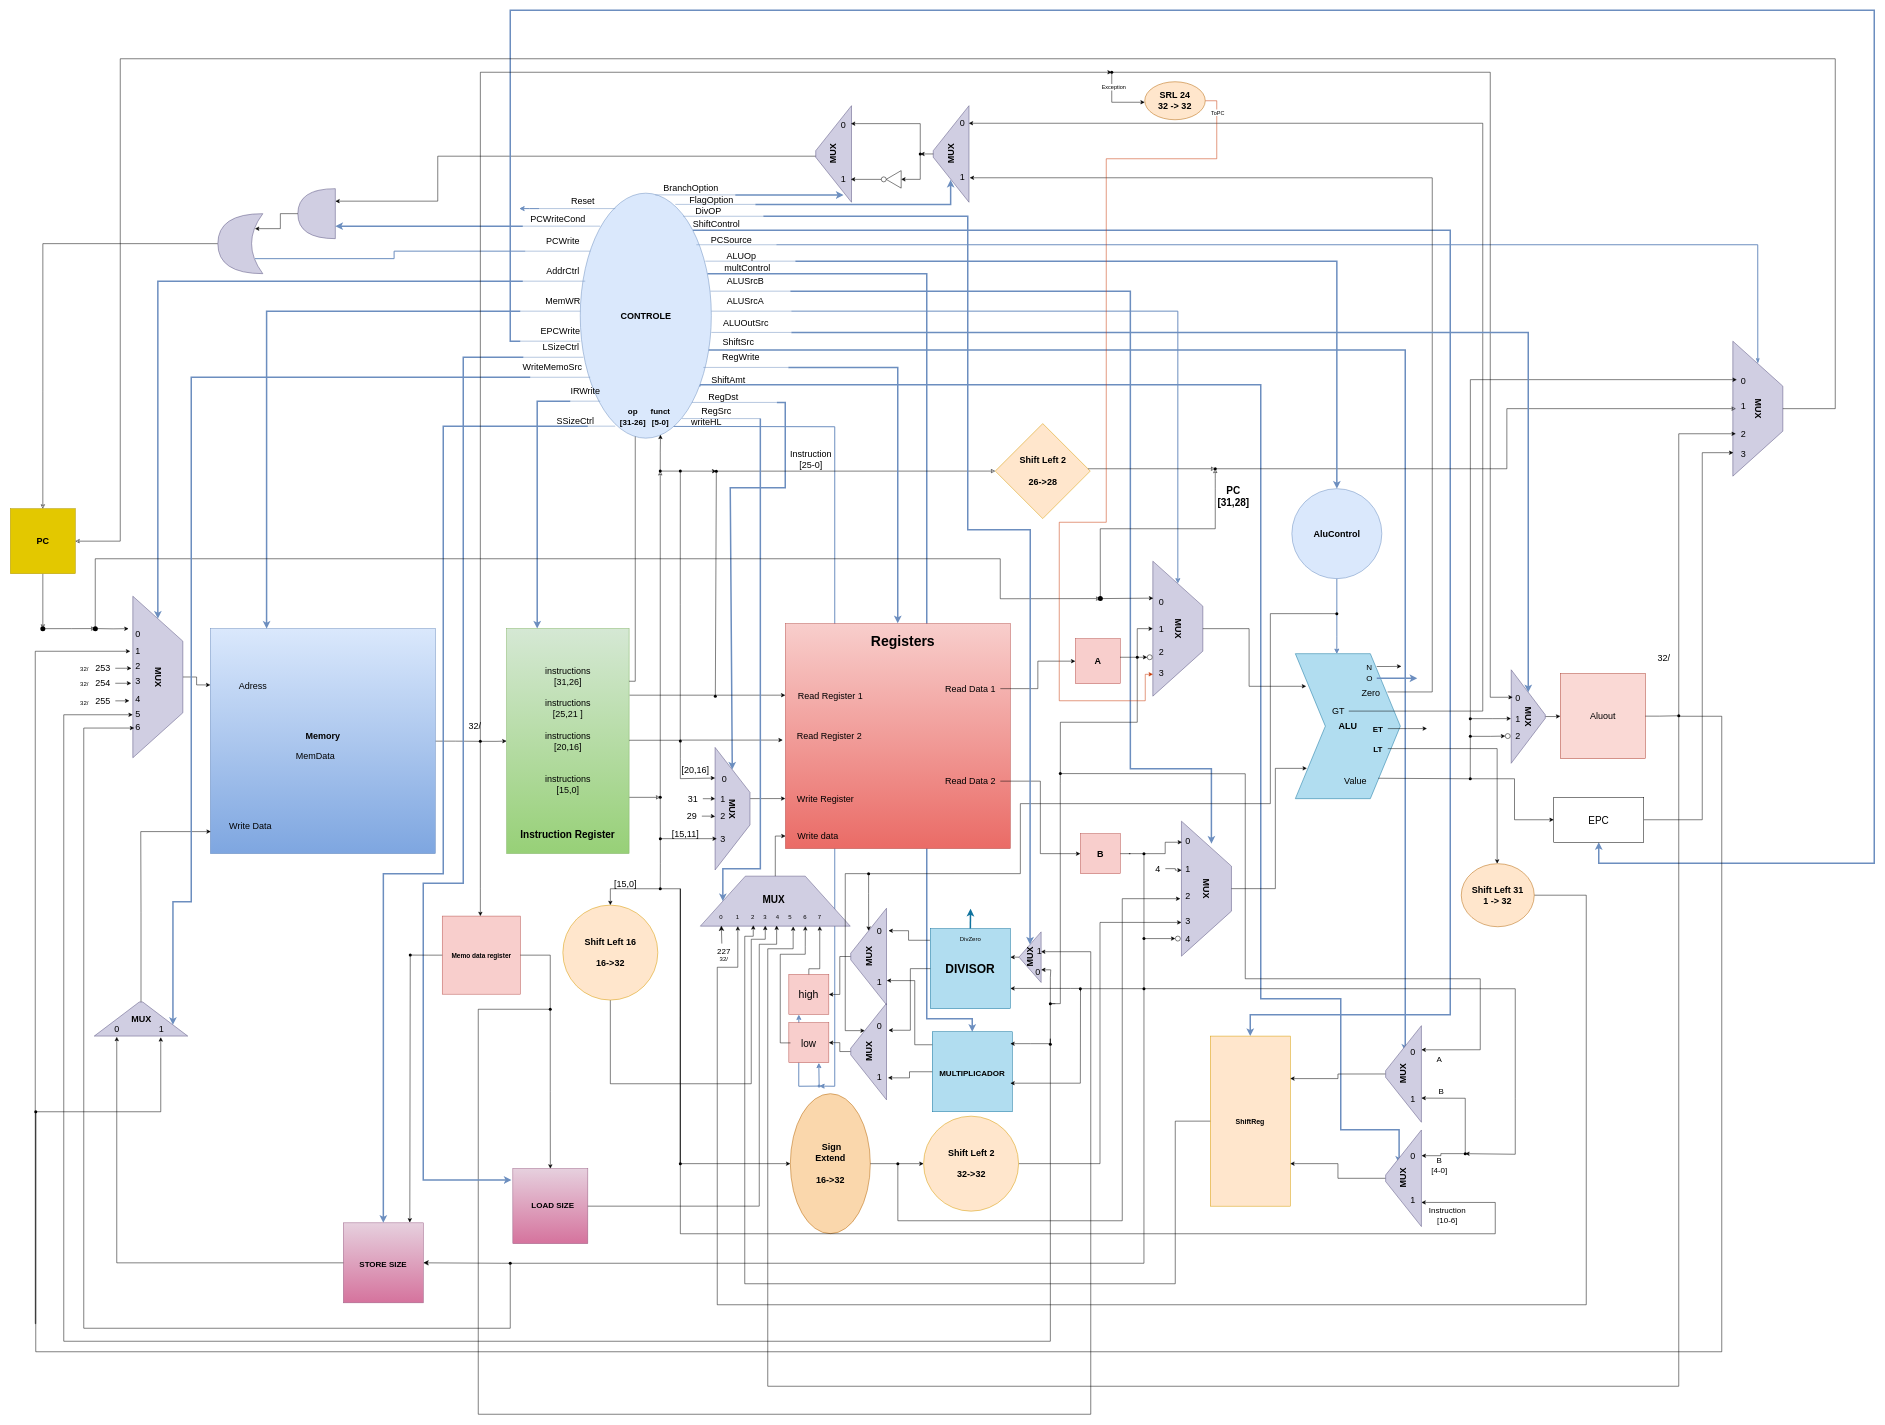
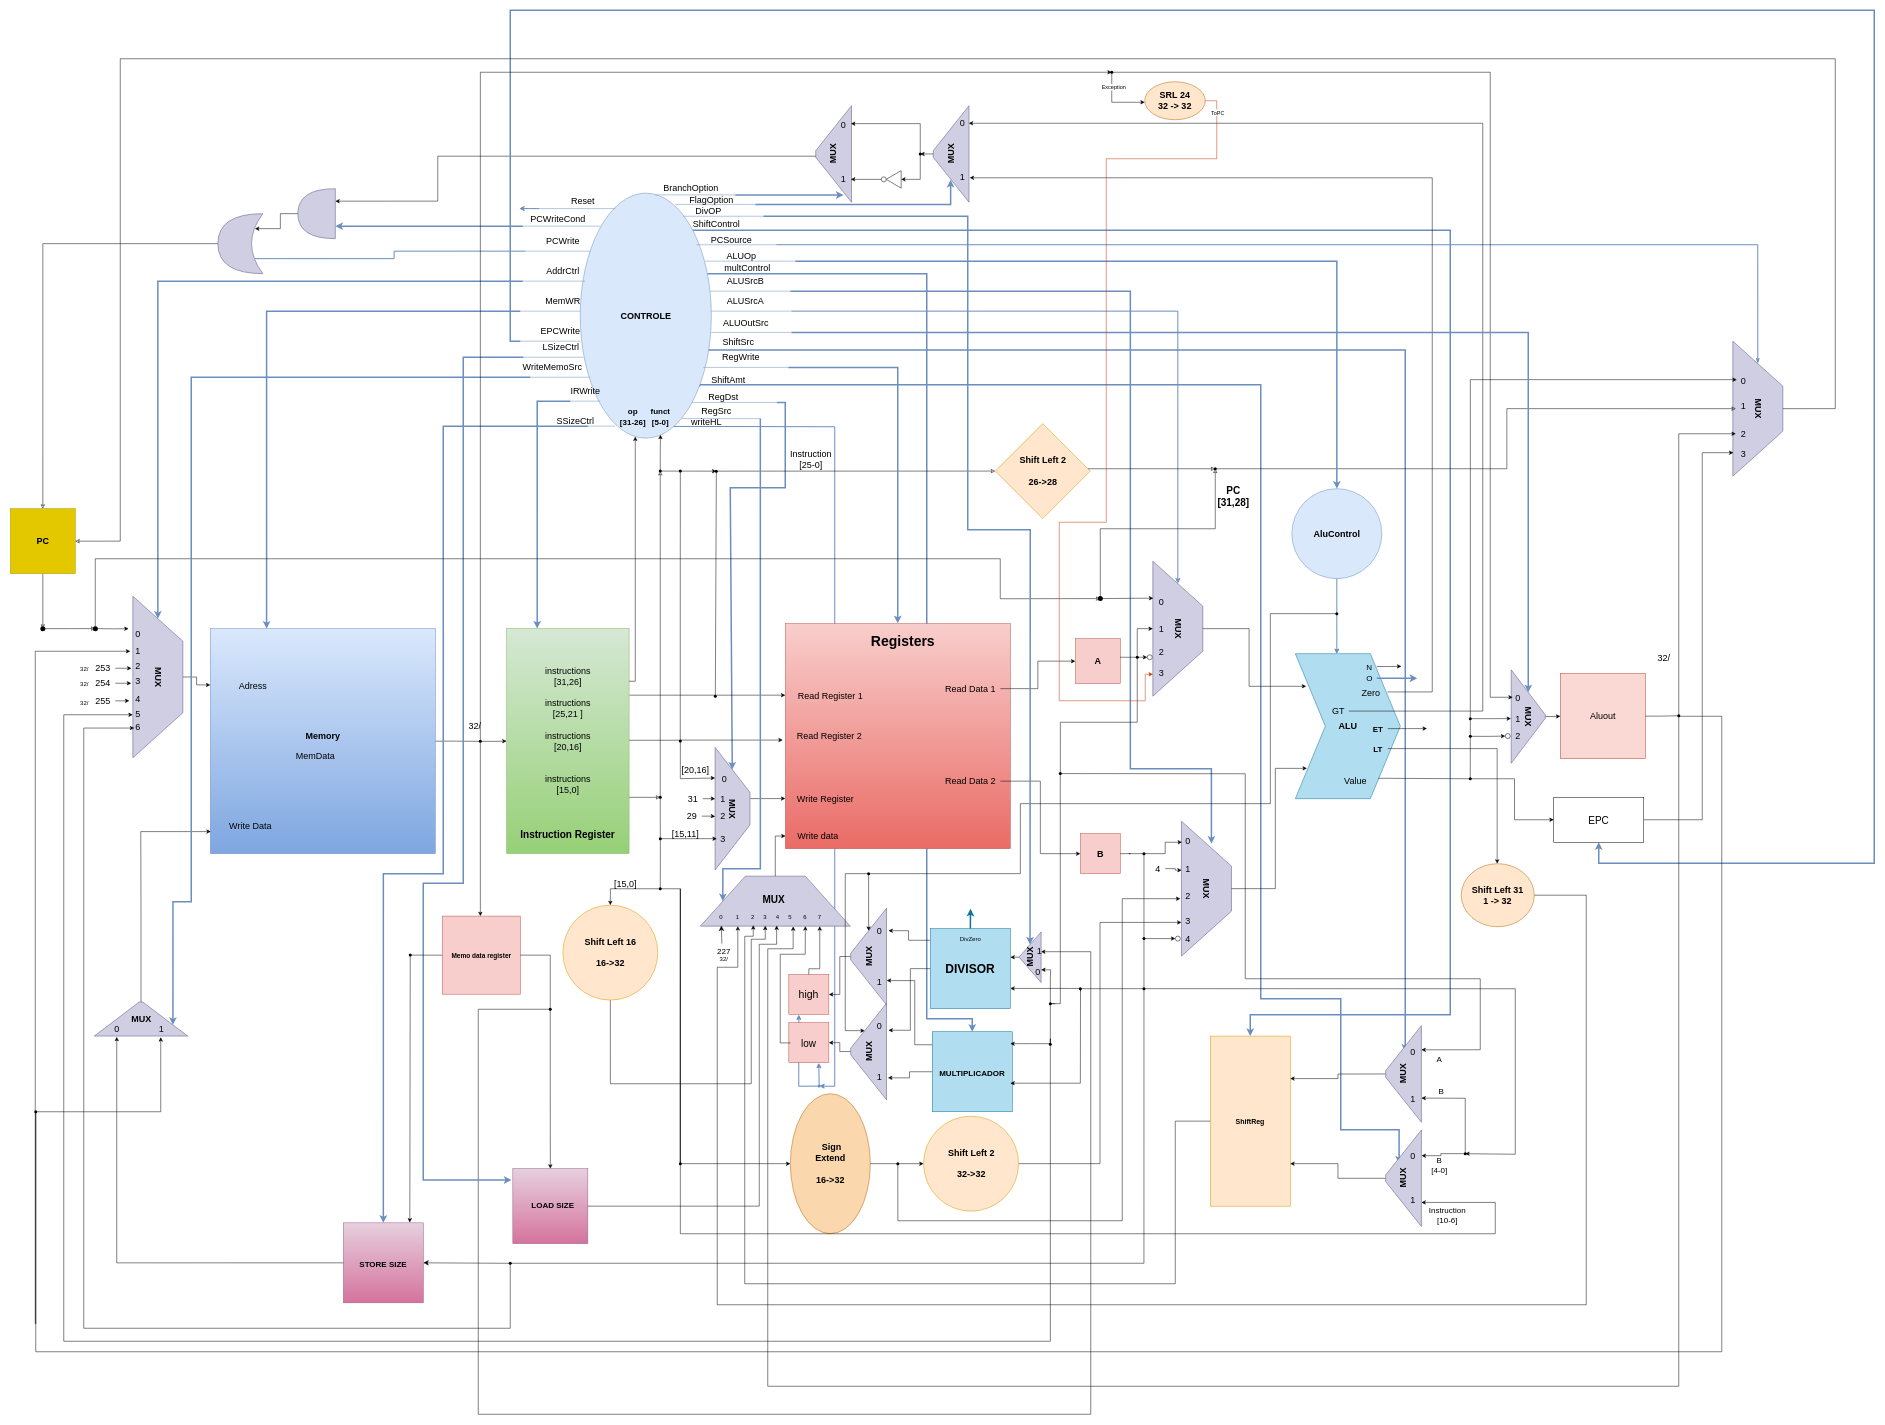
- <mxCell id="93" style="edgeStyle=orthogonalEdgeStyle;rounded=0;orthogonalLoop=1;jettySize=auto;html=1;fontSize=18;verticalAlign=middle;align=center;fontStyle=0;labelBackgroundColor=none;labelBorderColor=none;spacing=0;textDirection=rtl;horizontal=1;exitX=1;exitY=0.234;exitDx=0;exitDy=0;exitPerimeter=0;endArrow=none;" edge="1" parent="1" source="11" target="8"><mxGeometry relative="1" as="geometry"><mxPoint x="1290.17" y="1361.67" as="sourcePoint" /><mxPoint x="1270" y="927" as="targetPoint" /><Array as="points"><mxPoint x="1270" y="1362" /></Array></mxGeometry></mxCell>
+ <mxCell id="93" style="edgeStyle=orthogonalEdgeStyle;rounded=0;orthogonalLoop=1;jettySize=auto;html=1;fontSize=18;verticalAlign=middle;align=center;fontStyle=0;labelBackgroundColor=none;labelBorderColor=none;spacing=0;textDirection=rtl;horizontal=1;exitX=1;exitY=0.234;exitDx=0;exitDy=0;exitPerimeter=0;" edge="1" parent="1" source="11" target="8"><mxGeometry relative="1" as="geometry"><mxPoint x="1290.17" y="1361.67" as="sourcePoint" /><mxPoint x="1270" y="927" as="targetPoint" /><Array as="points"><mxPoint x="1270" y="1362" /></Array></mxGeometry></mxCell>
